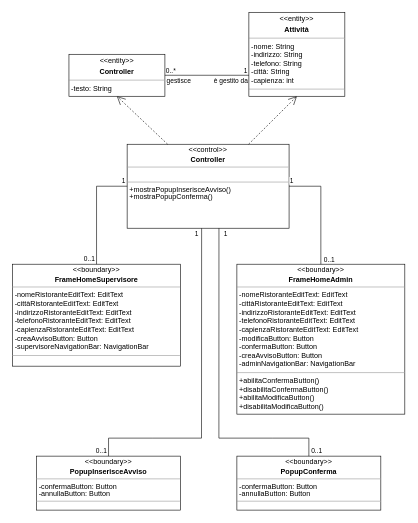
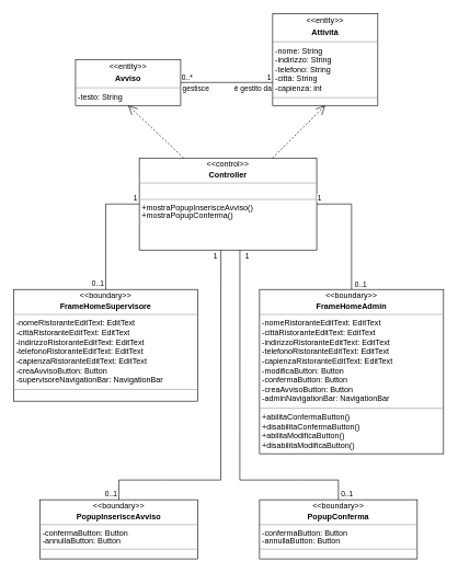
- <mxCell id="19" value="&lt;p style=&quot;margin:0px;margin-top:4px;text-align:center;&quot;&gt;&amp;lt;&amp;lt;entity&amp;gt;&amp;gt;&lt;/p&gt;&lt;p style=&quot;margin:0px;margin-top:4px;text-align:center;&quot;&gt;&lt;b&gt;Controller&lt;/b&gt;&lt;/p&gt;&lt;hr size=&quot;1&quot;&gt;&lt;p style=&quot;margin:0px;margin-left:4px;&quot;&gt;-testo: String&lt;/p&gt;&lt;hr size=&quot;1&quot;&gt;&lt;p style=&quot;margin:0px;margin-left:4px;&quot;&gt;&lt;br&gt;&lt;/p&gt;" style="verticalAlign=top;align=left;overflow=fill;fontSize=12;fontFamily=Helvetica;html=1;" parent="1" vertex="1"><mxGeometry x="114" y="90" width="160" height="70" as="geometry" /></mxCell>
+ <mxCell id="19" value="&lt;p style=&quot;margin:0px;margin-top:4px;text-align:center;&quot;&gt;&amp;lt;&amp;lt;entity&amp;gt;&amp;gt;&lt;/p&gt;&lt;p style=&quot;margin:0px;margin-top:4px;text-align:center;&quot;&gt;&lt;b&gt;Avviso&lt;/b&gt;&lt;/p&gt;&lt;hr size=&quot;1&quot;&gt;&lt;p style=&quot;margin:0px;margin-left:4px;&quot;&gt;-testo: String&lt;/p&gt;&lt;hr size=&quot;1&quot;&gt;&lt;p style=&quot;margin:0px;margin-left:4px;&quot;&gt;&lt;br&gt;&lt;/p&gt;" style="verticalAlign=top;align=left;overflow=fill;fontSize=12;fontFamily=Helvetica;html=1;" parent="1" vertex="1"><mxGeometry x="114" y="90" width="160" height="70" as="geometry" /></mxCell>
